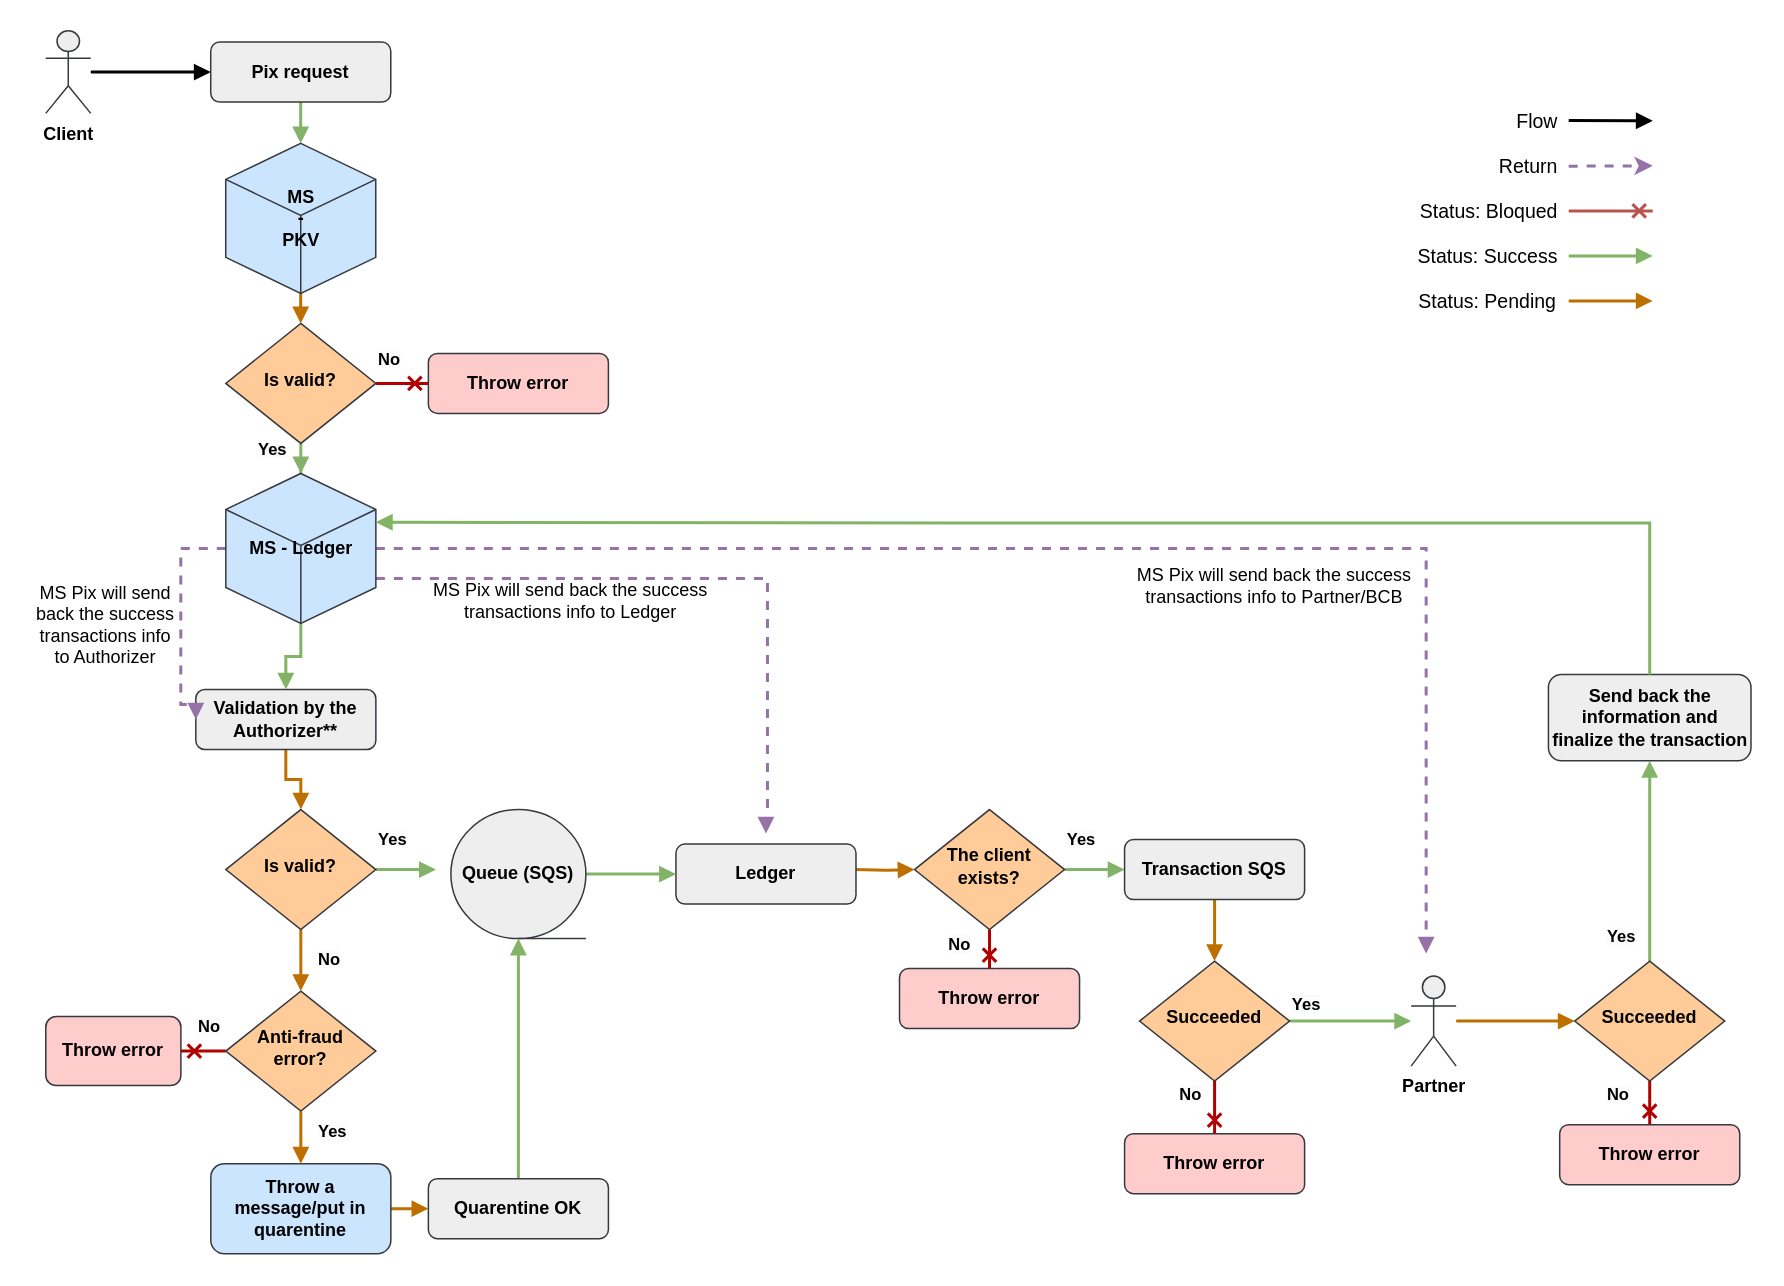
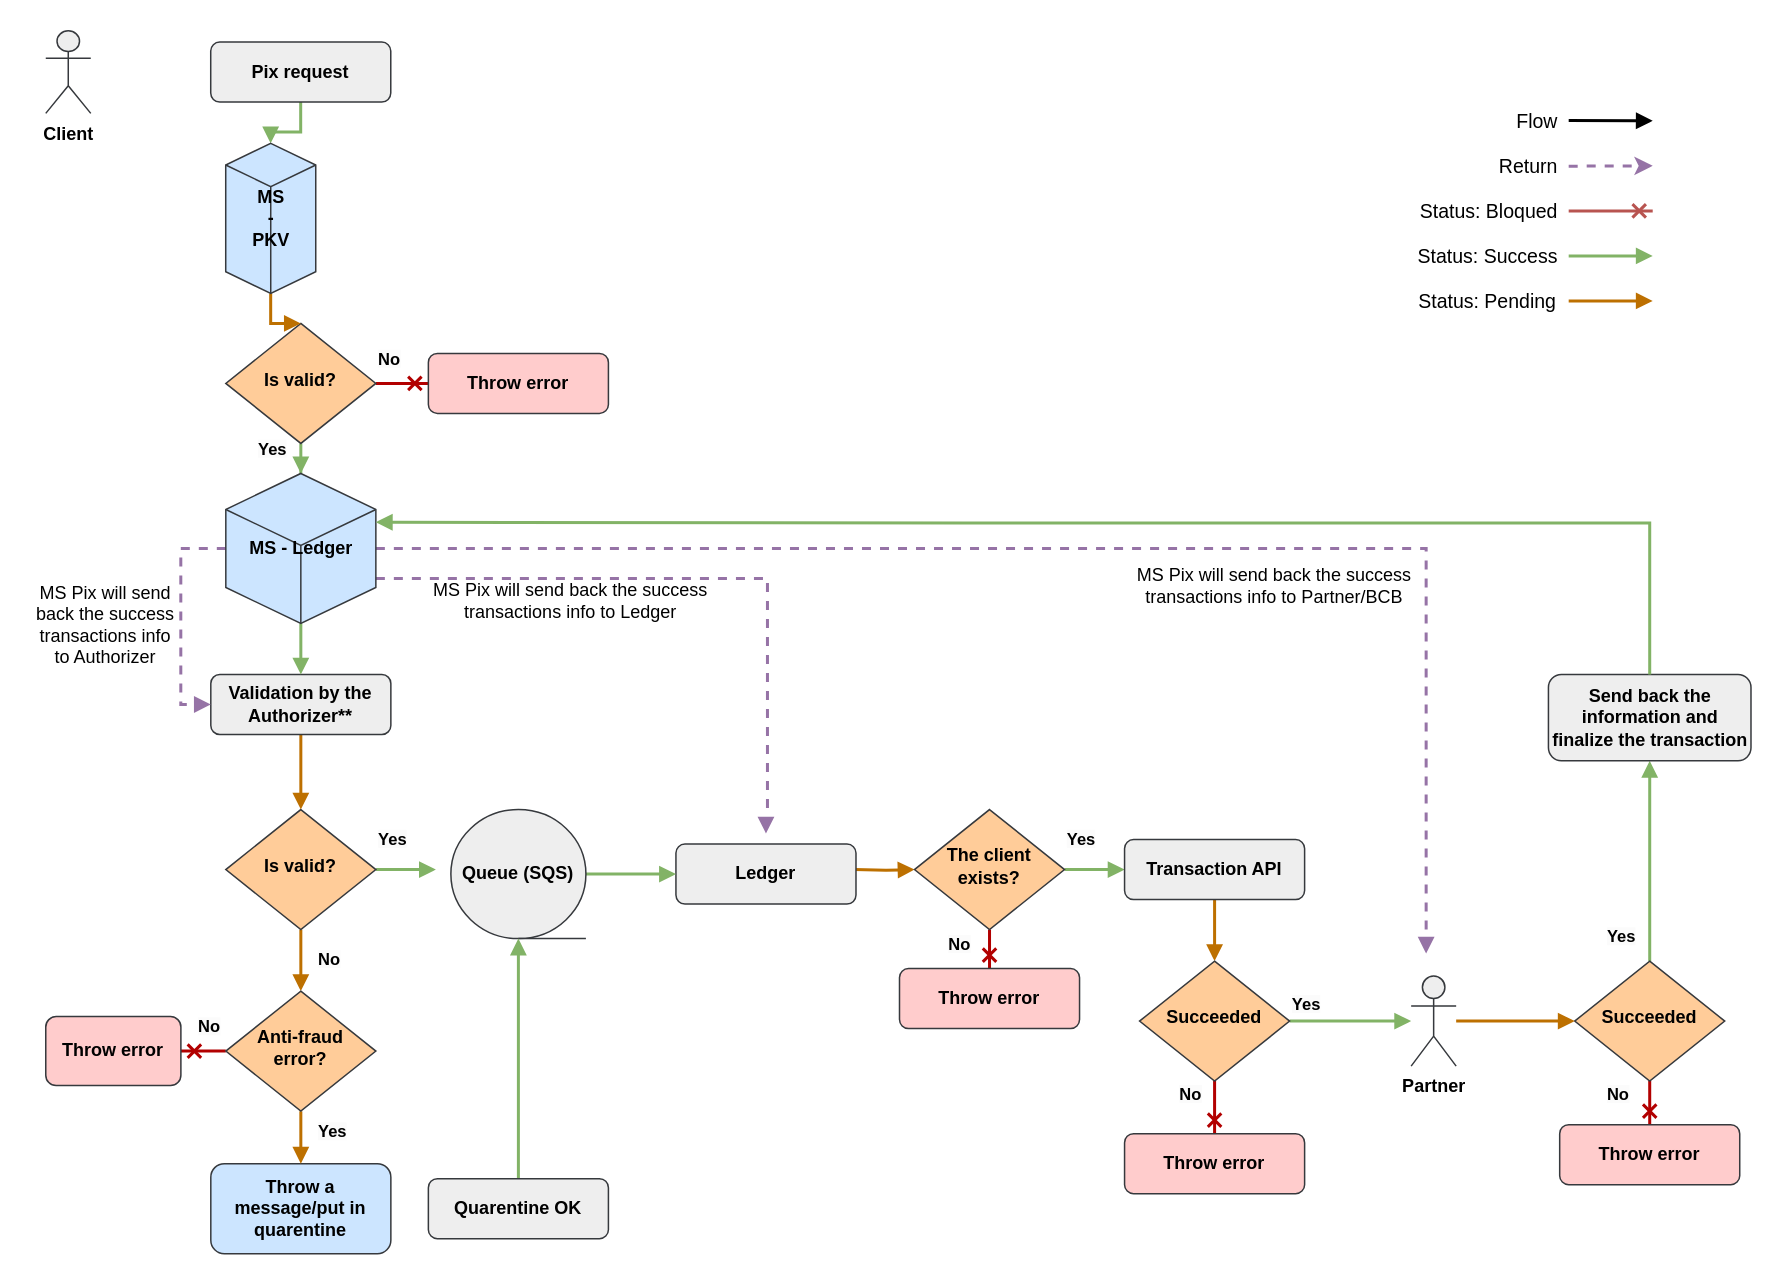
- <mxCell id="15" value="" style="edgeStyle=orthogonalEdgeStyle;rounded=0;orthogonalLoop=1;jettySize=auto;html=1;strokeWidth=2;endArrow=block;endFill=1;fontStyle=1" parent="1" source="16" target="3" edge="1"><mxGeometry relative="1" as="geometry" /></mxCell>
- <mxCell id="62" value="&lt;span style=&quot;text-wrap-mode: wrap;&quot;&gt;MS - PKV&lt;/span&gt;" style="html=1;shape=mxgraph.basic.isocube;isoAngle=15;fillColor=#cce5ff;strokeColor=#36393d;fontStyle=1" parent="1" vertex="1"><mxGeometry x="149.94" y="95" width="100" height="100" as="geometry" /></mxCell>
+ <mxCell id="62" value="&lt;span style=&quot;text-wrap-mode: wrap;&quot;&gt;MS - PKV&lt;/span&gt;" style="html=1;shape=mxgraph.basic.isocube;isoAngle=15;fillColor=#cce5ff;strokeColor=#36393d;fontStyle=1" parent="1" vertex="1"><mxGeometry x="149.94" y="95" width="60" height="100" as="geometry" /></mxCell>
- <mxCell id="26" value="&lt;div&gt;Validation by the Authorizer**&lt;/div&gt;" style="rounded=1;whiteSpace=wrap;html=1;fontSize=12;glass=0;strokeWidth=1;shadow=0;fillColor=#eeeeee;strokeColor=#36393d;fontStyle=1" parent="1" vertex="1"><mxGeometry x="130" y="459" width="120" height="40" as="geometry" /></mxCell>
+ <mxCell id="26" value="&lt;div&gt;Validation by the Authorizer**&lt;/div&gt;" style="rounded=1;whiteSpace=wrap;html=1;fontSize=12;glass=0;strokeWidth=1;shadow=0;fillColor=#eeeeee;strokeColor=#36393d;fontStyle=1" parent="1" vertex="1"><mxGeometry x="140" y="449" width="120" height="40" as="geometry" /></mxCell>
- <mxCell id="31" value="Transaction SQS" style="rounded=1;whiteSpace=wrap;html=1;fontSize=12;glass=0;strokeWidth=1;shadow=0;fillColor=#eeeeee;strokeColor=#36393d;fontStyle=1" parent="1" vertex="1"><mxGeometry x="749" y="559" width="120" height="40" as="geometry" /></mxCell>
+ <mxCell id="31" value="Transaction API" style="rounded=1;whiteSpace=wrap;html=1;fontSize=12;glass=0;strokeWidth=1;shadow=0;fillColor=#eeeeee;strokeColor=#36393d;fontStyle=1" parent="1" vertex="1"><mxGeometry x="749" y="559" width="120" height="40" as="geometry" /></mxCell>
- <mxCell id="11" style="edgeStyle=orthogonalEdgeStyle;rounded=0;orthogonalLoop=1;jettySize=auto;html=1;fillColor=#f0a30a;strokeColor=#BD7000;endArrow=block;endFill=1;strokeWidth=2;fontStyle=1" parent="1" source="12" target="59" edge="1"><mxGeometry relative="1" as="geometry" /></mxCell>
